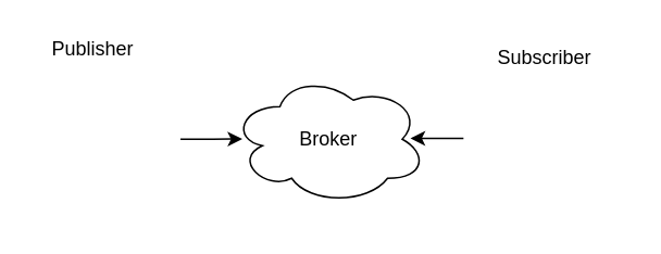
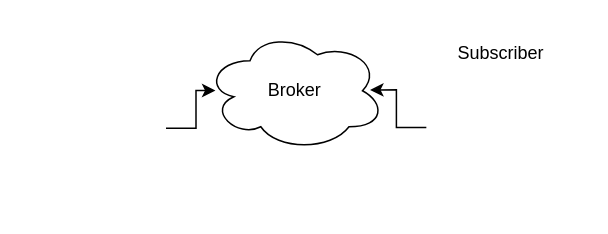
- <mxCell id="6" value="Publisher" style="text;html=1;align=center;verticalAlign=middle;resizable=0;points=[];autosize=1;strokeColor=none;" vertex="1" parent="1"><mxGeometry x="21" y="20" width="70" height="20" as="geometry" /></mxCell>
- <mxCell id="2" value="Broker" style="ellipse;shape=cloud;whiteSpace=wrap;html=1;" vertex="1" parent="1"><mxGeometry x="141" y="45" width="120" height="80" as="geometry" /></mxCell>
+ <mxCell id="2" value="Broker" style="ellipse;shape=cloud;whiteSpace=wrap;html=1;" vertex="1" parent="1"><mxGeometry x="136" y="20" width="120" height="80" as="geometry" /></mxCell>
